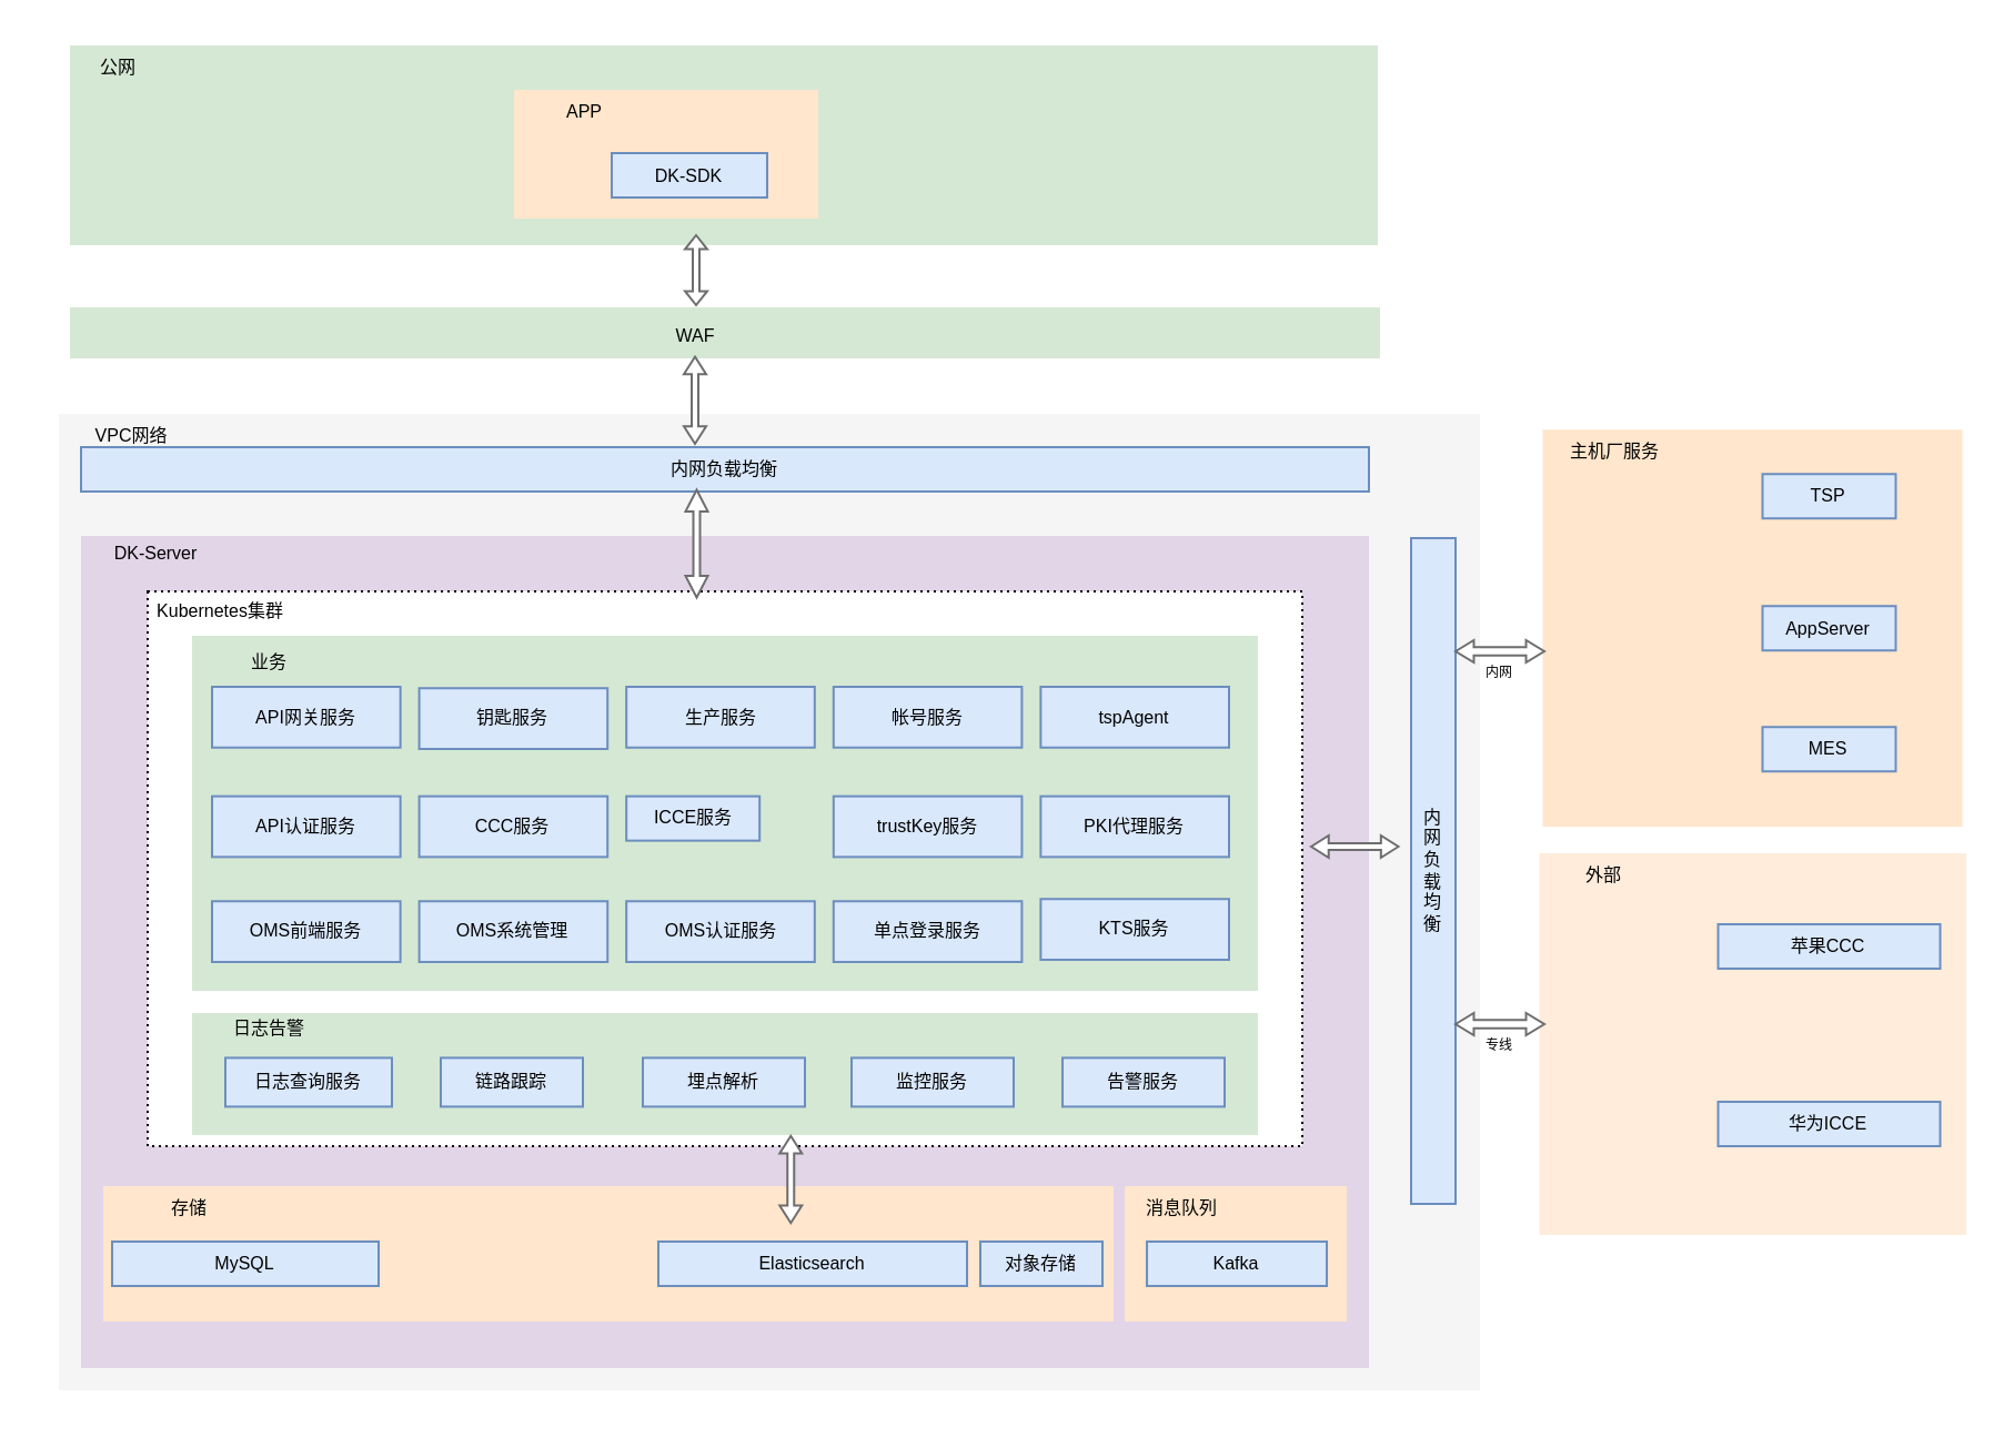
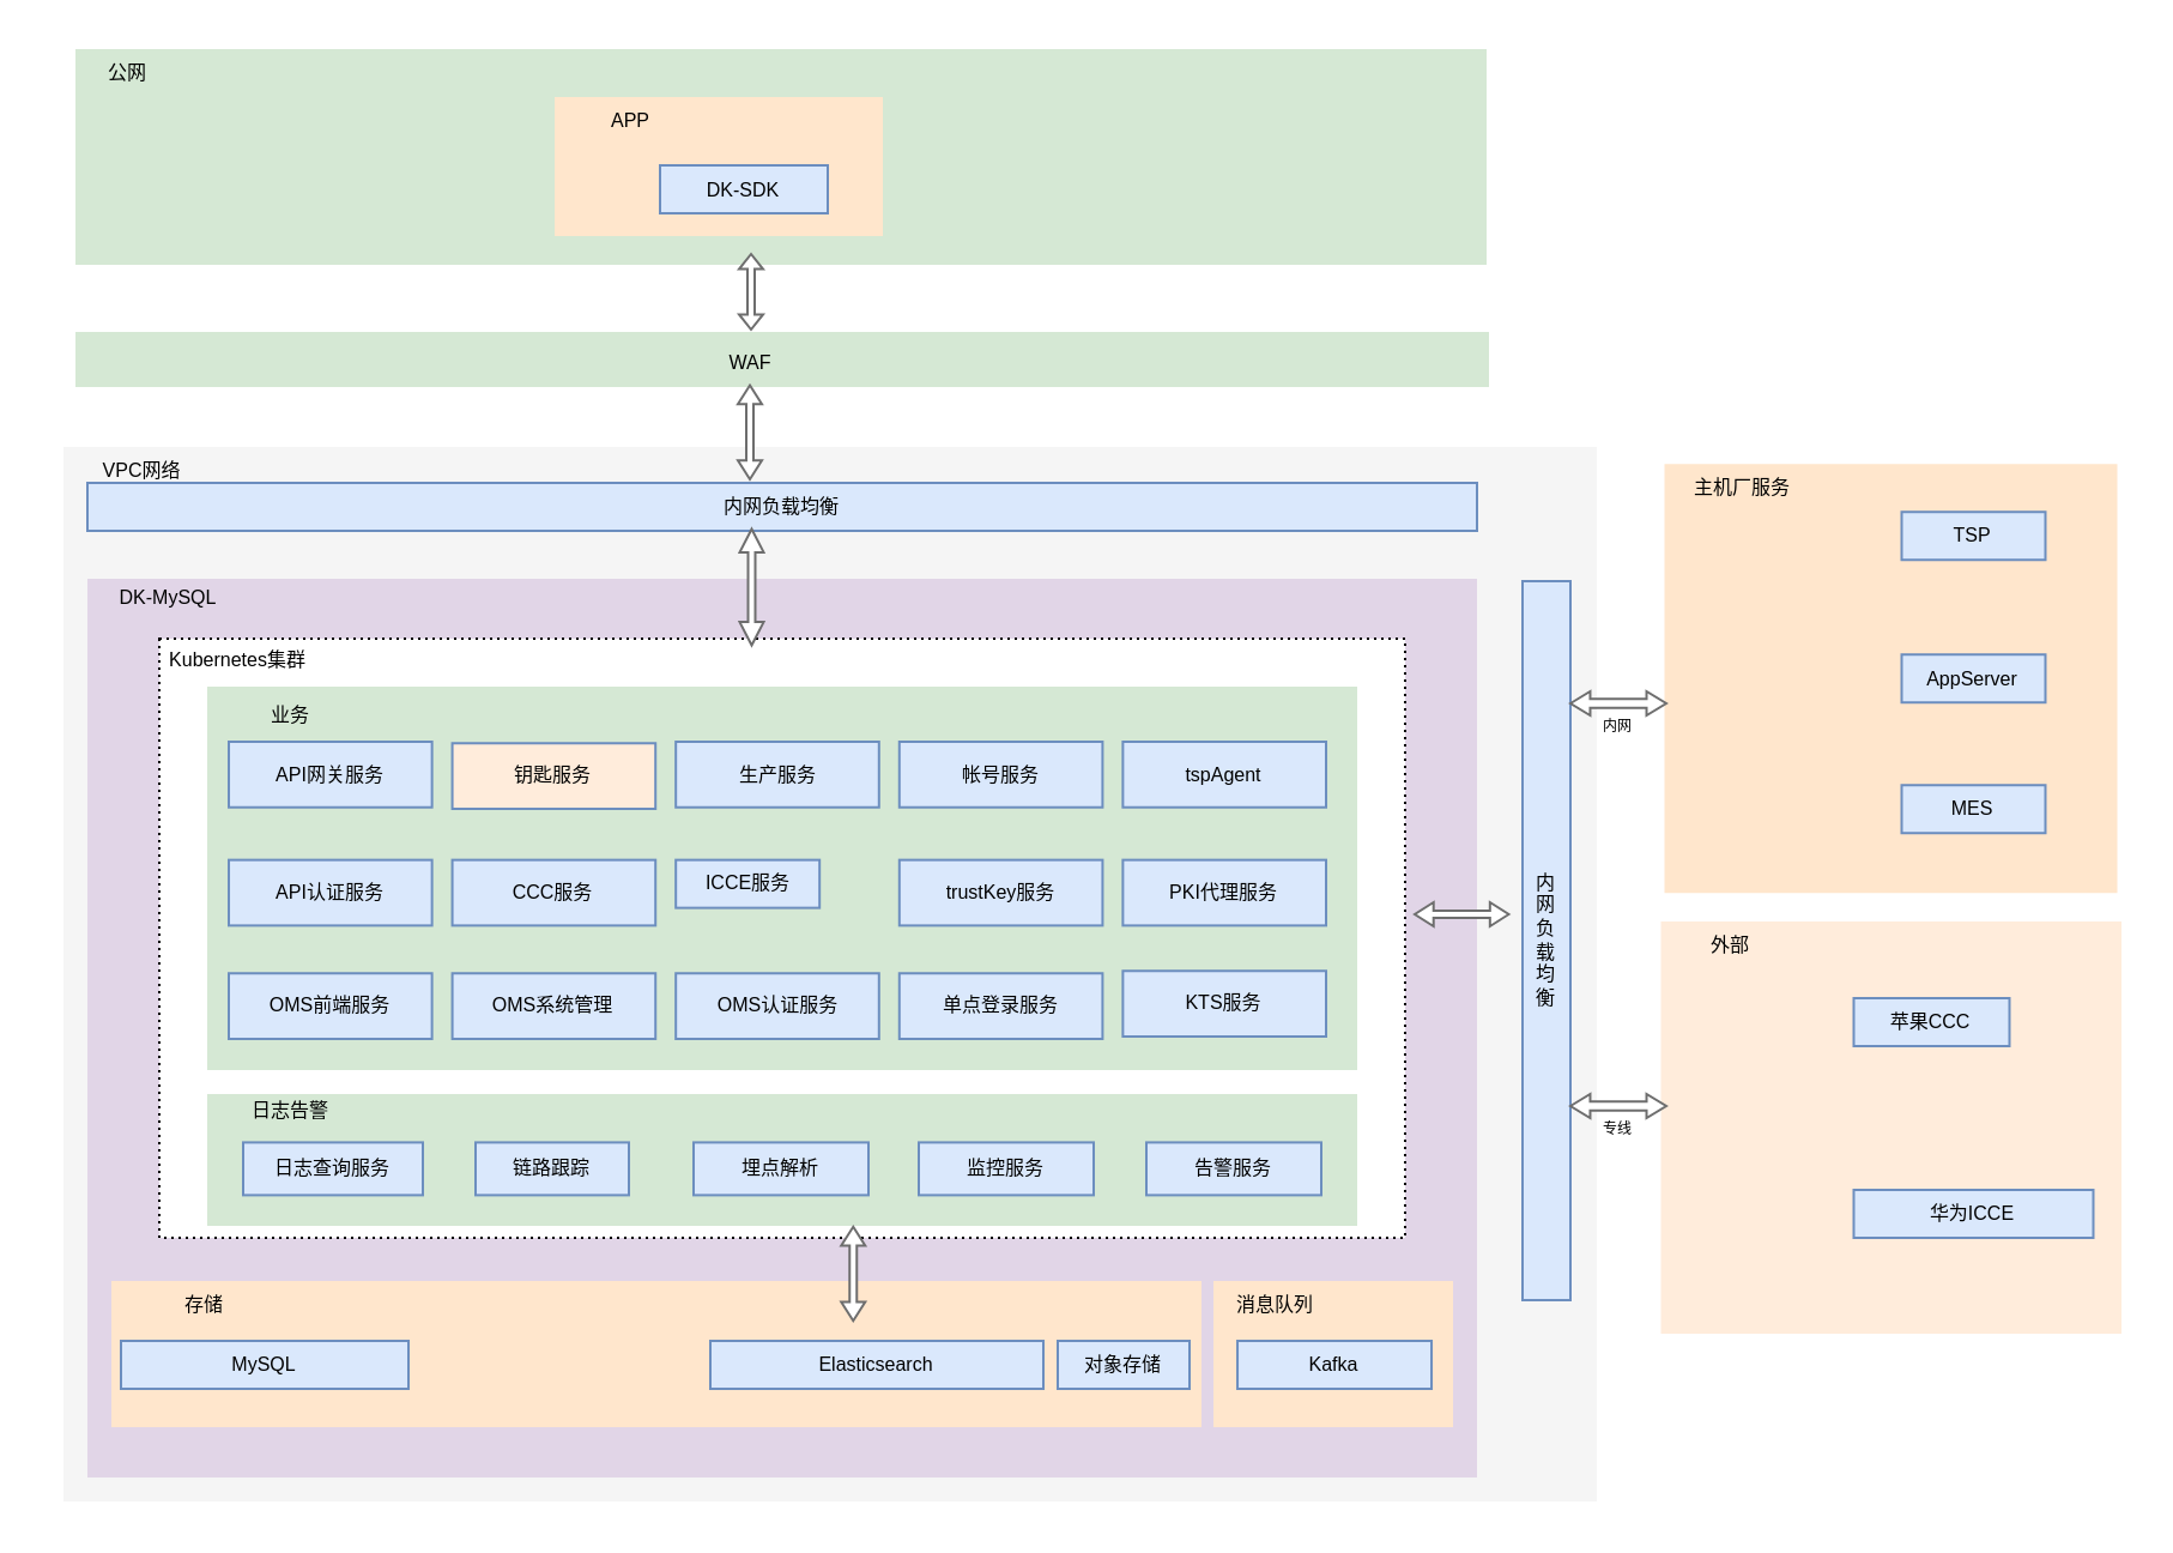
- <mxCell id="54" value="&lt;font style=&quot;font-size: 8px;&quot;&gt;DK-Server&lt;/font&gt;" style="rounded=0;whiteSpace=wrap;html=1;fillColor=none;strokeColor=none;fontSize=8;" parent="1" vertex="1"><mxGeometry x="37" y="239" width="66" height="20" as="geometry" /></mxCell>
+ <mxCell id="54" value="&lt;font style=&quot;font-size: 8px;&quot;&gt;DK-MySQL&lt;/font&gt;" style="rounded=0;whiteSpace=wrap;html=1;fillColor=none;strokeColor=none;fontSize=8;" parent="1" vertex="1"><mxGeometry x="37" y="239" width="66" height="20" as="geometry" /></mxCell>
- <mxCell id="27" value="钥匙服务" style="rounded=0;whiteSpace=wrap;html=1;fillColor=#dae8fc;strokeColor=#6c8ebf;fontSize=8;verticalAlign=middle;flipH=1;" parent="18" vertex="1"><mxGeometry x="93.295" y="-4.368" width="84.815" height="27.368" as="geometry" /></mxCell>
+ <mxCell id="27" value="钥匙服务" style="rounded=0;whiteSpace=wrap;html=1;fillColor=#ffecdb;strokeColor=#6c8ebf;fontSize=8;verticalAlign=middle;flipH=1;" parent="18" vertex="1"><mxGeometry x="93.295" y="-4.368" width="84.815" height="27.368" as="geometry" /></mxCell>
- <mxCell id="59" value="苹果CCC" style="rounded=0;whiteSpace=wrap;html=1;fillColor=#dae8fc;strokeColor=#6c8ebf;fontSize=8;" parent="1" vertex="1"><mxGeometry x="773.25" y="416" width="100" height="20" as="geometry" /></mxCell>
+ <mxCell id="59" value="苹果CCC" style="rounded=0;whiteSpace=wrap;html=1;fillColor=#dae8fc;strokeColor=#6c8ebf;fontSize=8;" parent="1" vertex="1"><mxGeometry x="773.25" y="416" width="65" height="20" as="geometry" /></mxCell>
